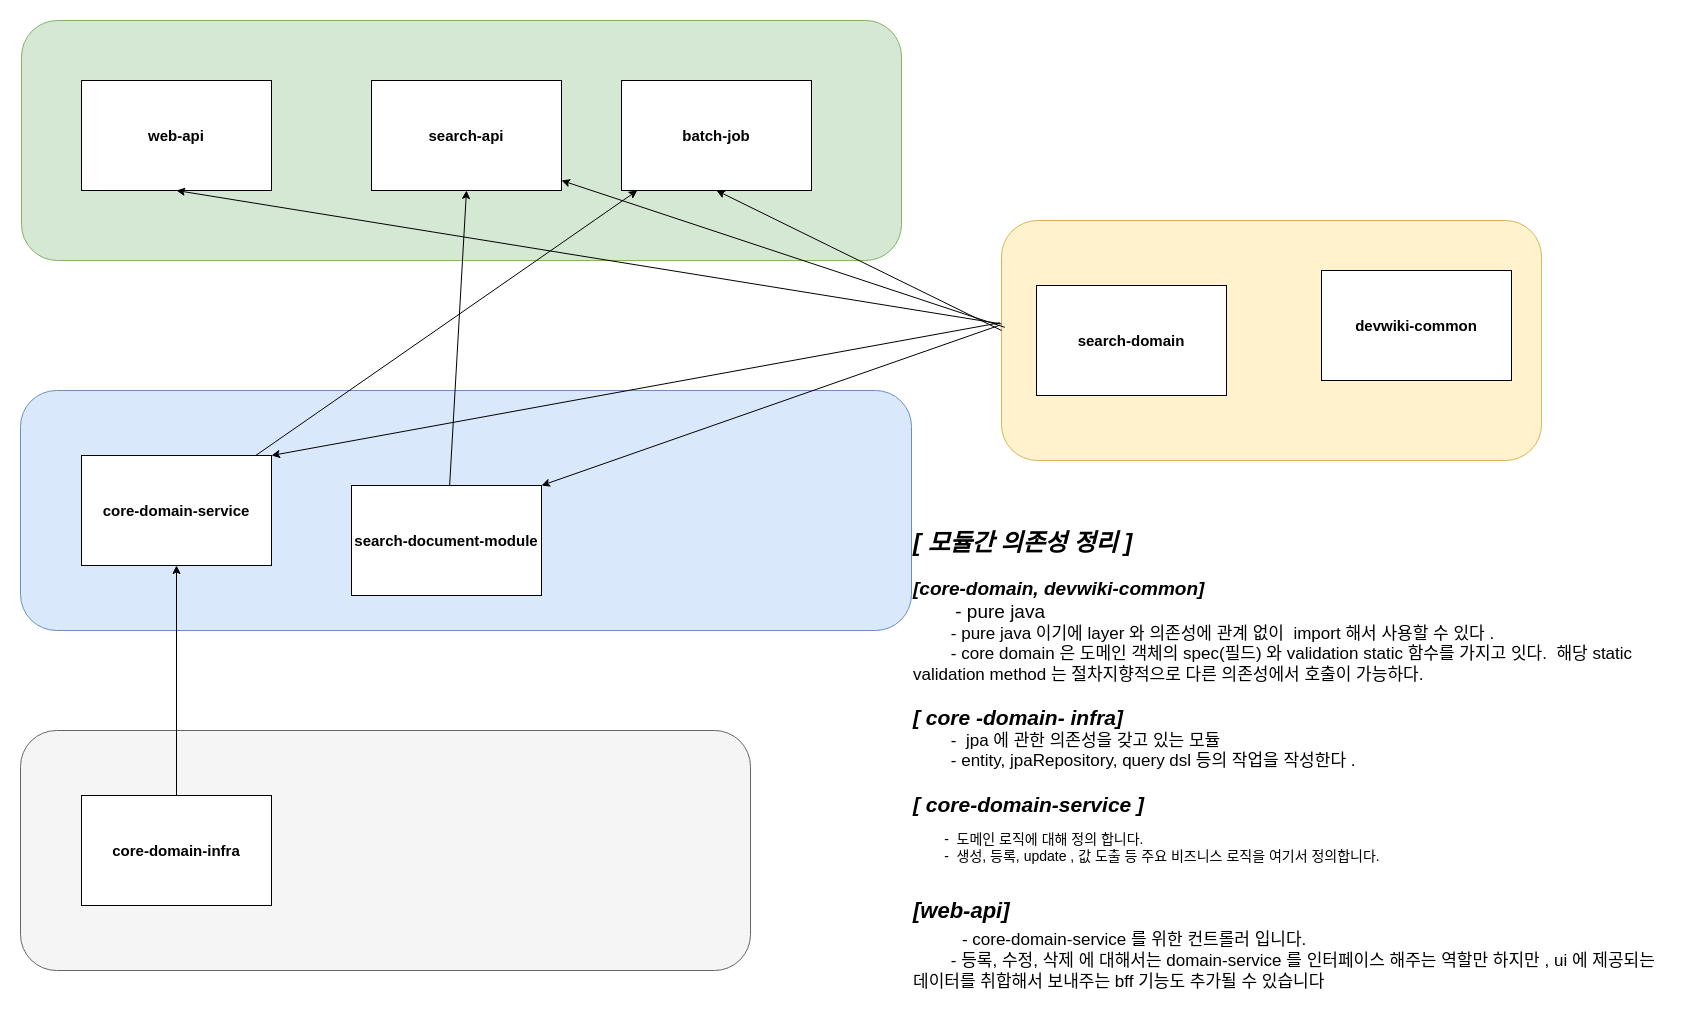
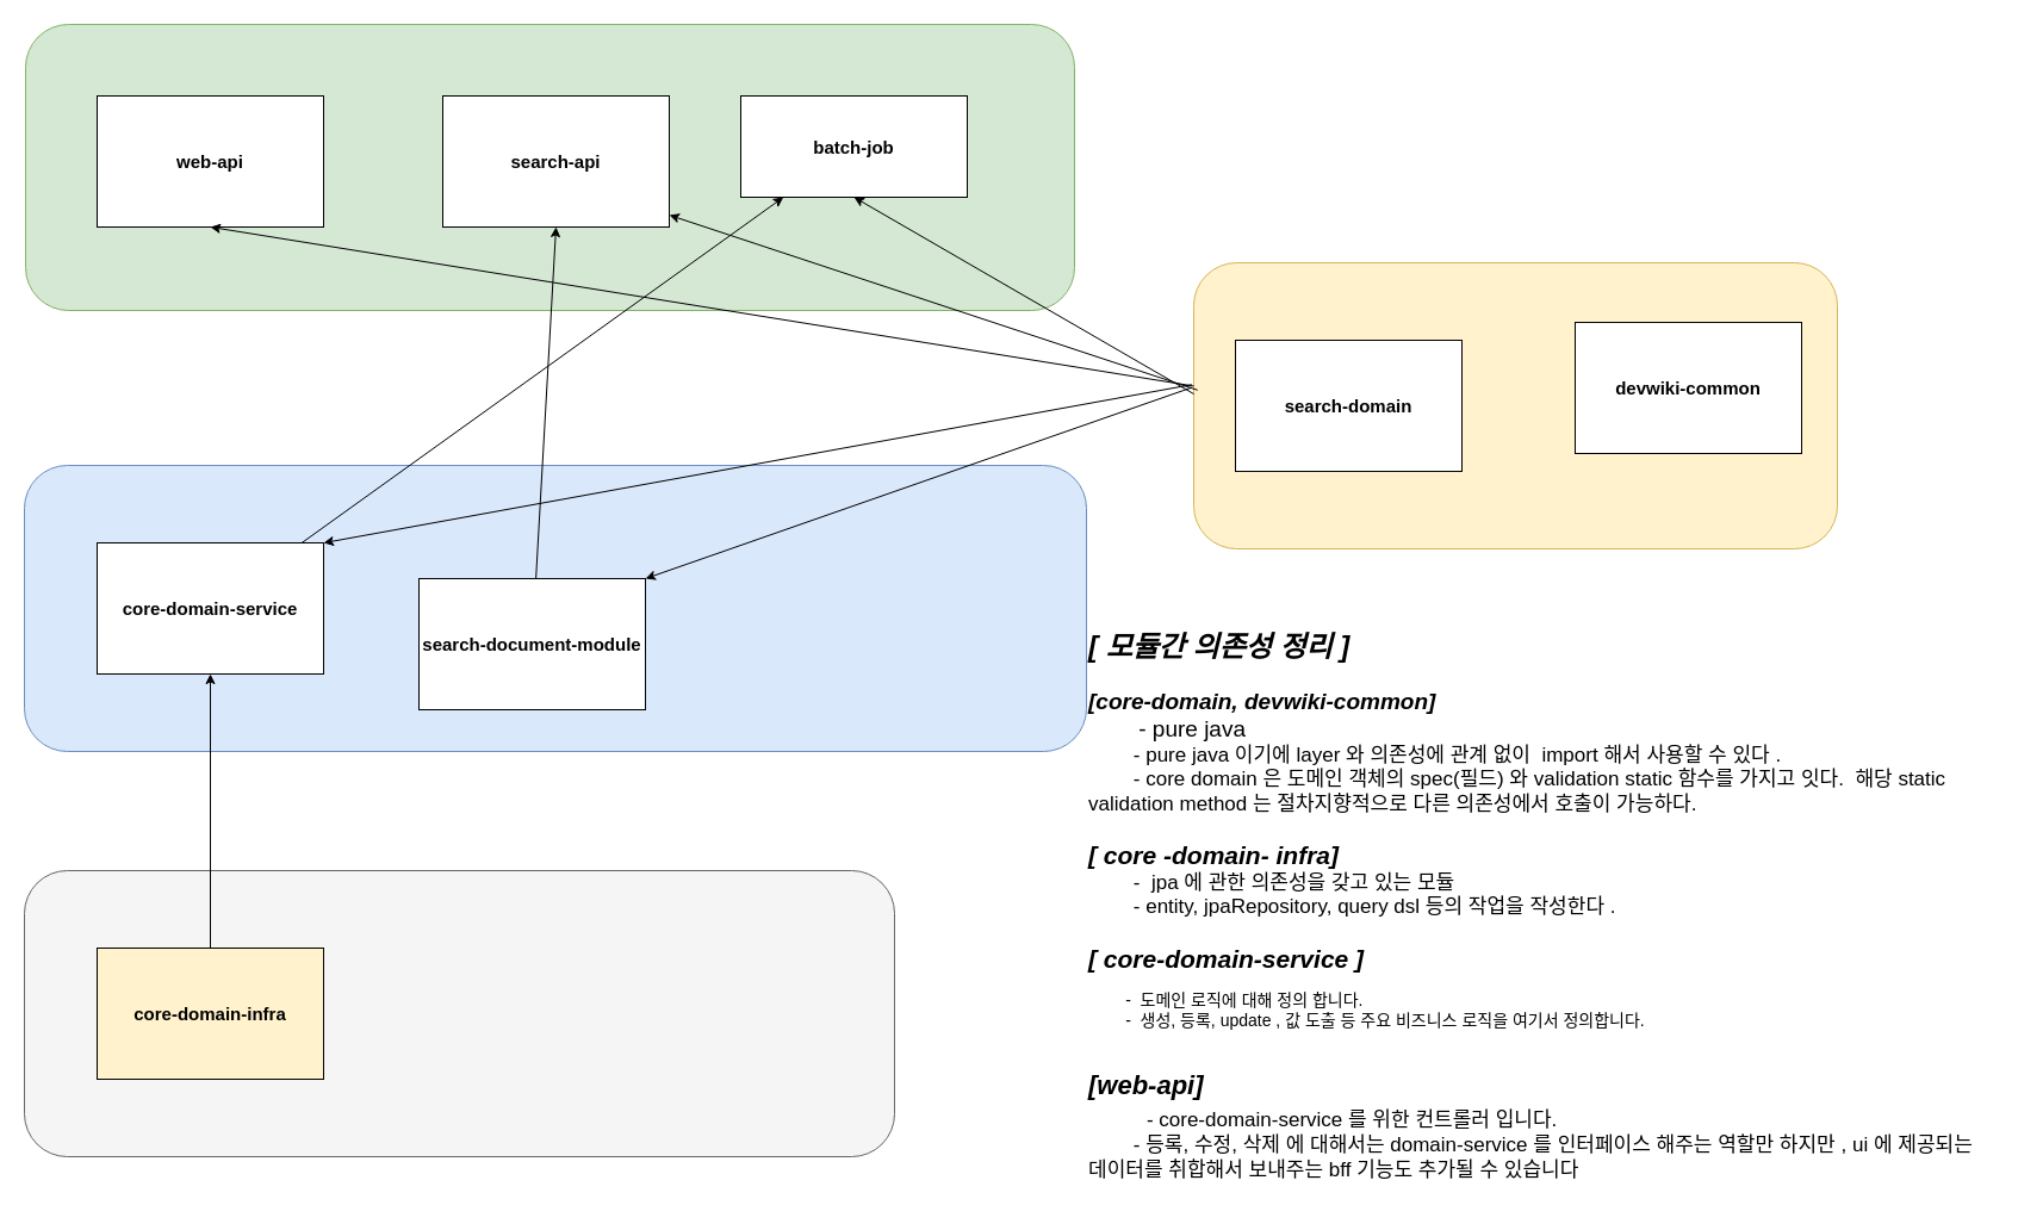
- <mxCell id="12" value="&lt;span style=&quot;font-size: 15px;&quot;&gt;&lt;b&gt;batch-job&lt;/b&gt;&lt;/span&gt;" style="rounded=0;whiteSpace=wrap;html=1;" vertex="1" parent="1"><mxGeometry x="621" y="80" width="190" height="110" as="geometry" /></mxCell>
+ <mxCell id="12" value="&lt;span style=&quot;font-size: 15px;&quot;&gt;&lt;b&gt;batch-job&lt;/b&gt;&lt;/span&gt;" style="rounded=0;whiteSpace=wrap;html=1;" vertex="1" parent="1"><mxGeometry x="621" y="80" width="190" height="85" as="geometry" /></mxCell>
- <mxCell id="8" value="&lt;b&gt;&lt;font style=&quot;font-size: 15px;&quot;&gt;core-domain-infra&lt;/font&gt;&lt;/b&gt;" style="rounded=0;whiteSpace=wrap;html=1;" vertex="1" parent="1"><mxGeometry x="81" y="795" width="190" height="110" as="geometry" /></mxCell>
+ <mxCell id="8" value="&lt;b&gt;&lt;font style=&quot;font-size: 15px;&quot;&gt;core-domain-infra&lt;/font&gt;&lt;/b&gt;" style="rounded=0;whiteSpace=wrap;html=1;fillColor=#fff2cc;" vertex="1" parent="1"><mxGeometry x="81" y="795" width="190" height="110" as="geometry" /></mxCell>
